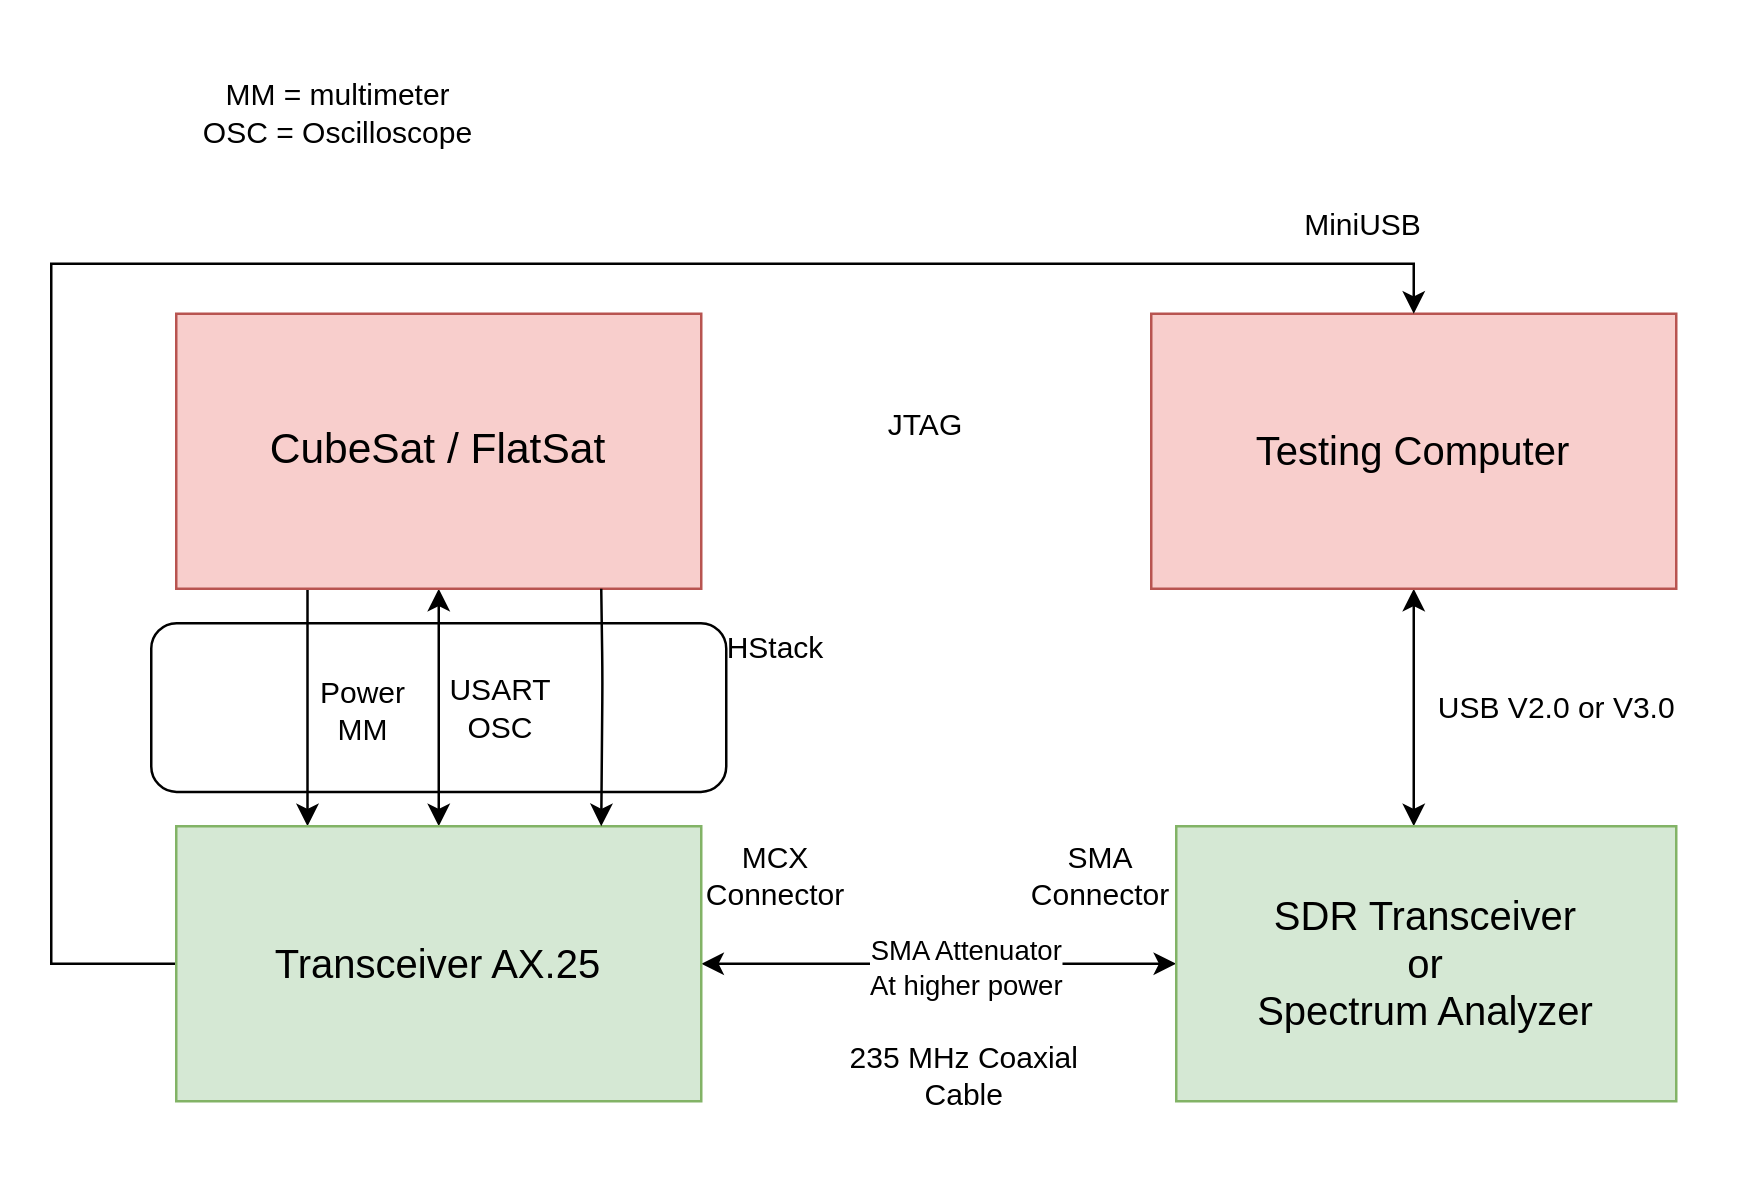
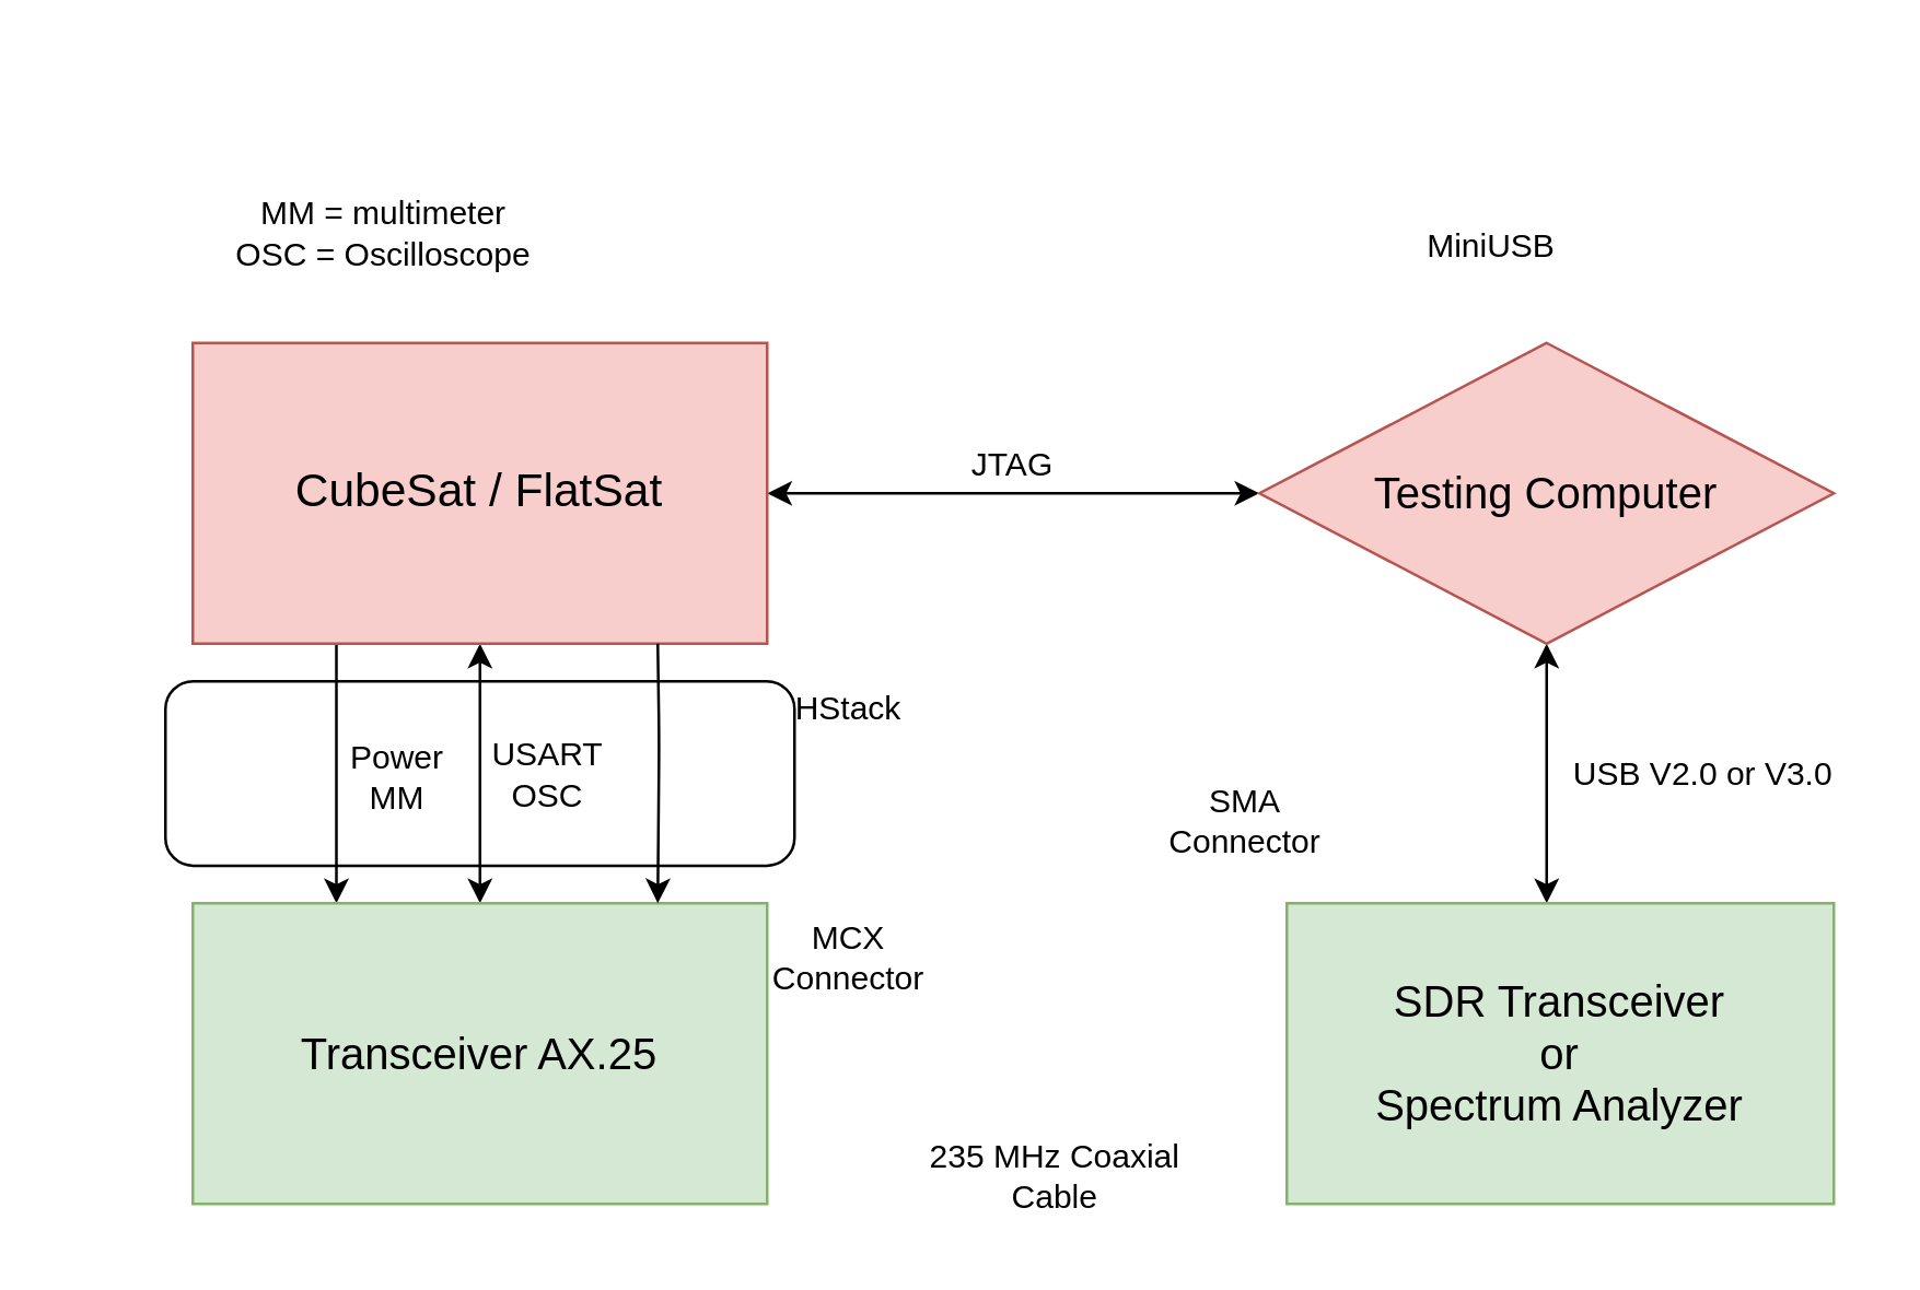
- <mxCell id="24" value="MM = multimeter&lt;br&gt;OSC = Oscilloscope" style="text;html=1;strokeColor=none;fillColor=none;align=center;verticalAlign=middle;whiteSpace=wrap;rounded=0;" vertex="1" parent="1"><mxGeometry x="30" y="20" width="210" height="50" as="geometry" /></mxCell>
+ <mxCell id="24" value="MM = multimeter&lt;br&gt;OSC = Oscilloscope" style="text;html=1;strokeColor=none;fillColor=none;align=center;verticalAlign=middle;whiteSpace=wrap;rounded=0;" vertex="1" parent="1"><mxGeometry x="35" y="60" width="210" height="50" as="geometry" /></mxCell>
- <mxCell id="11" style="edgeStyle=orthogonalEdgeStyle;rounded=0;orthogonalLoop=1;jettySize=auto;html=1;startArrow=none;startFill=0;entryX=0.5;entryY=0;entryDx=0;entryDy=0;" edge="1" parent="1" source="12" target="5"><mxGeometry relative="1" as="geometry"><mxPoint x="40" y="70" as="targetPoint" /><Array as="points"><mxPoint x="20" y="385" /><mxPoint x="20" y="105" /><mxPoint x="565" y="105" /></Array></mxGeometry></mxCell>
+ <mxCell id="3" value="" style="edgeStyle=orthogonalEdgeStyle;rounded=0;orthogonalLoop=1;jettySize=auto;html=1;entryX=1;entryY=0.5;entryDx=0;entryDy=0;startArrow=classic;startFill=1;" parent="1" source="5" target="8" edge="1"><mxGeometry relative="1" as="geometry"><mxPoint x="380" y="180" as="targetPoint" /></mxGeometry></mxCell>
- <mxCell id="5" value="&lt;font style=&quot;font-size: 16px&quot;&gt;Testing Computer&lt;/font&gt;" style="rounded=0;whiteSpace=wrap;html=1;fillColor=#f8cecc;strokeColor=#b85450;" parent="1" vertex="1"><mxGeometry x="460" y="125" width="210" height="110" as="geometry" /></mxCell>
+ <mxCell id="5" value="&lt;font style=&quot;font-size: 16px&quot;&gt;Testing Computer&lt;/font&gt;" style="rhombus;whiteSpace=wrap;html=1;fillColor=#f8cecc;strokeColor=#b85450;" parent="1" vertex="1"><mxGeometry x="460" y="125" width="210" height="110" as="geometry" /></mxCell>
- <mxCell id="22" value="SMA Connector" style="text;html=1;strokeColor=none;fillColor=none;align=center;verticalAlign=middle;whiteSpace=wrap;rounded=0;" vertex="1" parent="1"><mxGeometry x="420" y="340" width="40" height="20" as="geometry" /></mxCell>
+ <mxCell id="22" value="SMA Connector" style="text;html=1;strokeColor=none;fillColor=none;align=center;verticalAlign=middle;whiteSpace=wrap;rounded=0;" vertex="1" parent="1"><mxGeometry x="435" y="290" width="40" height="20" as="geometry" /></mxCell>
- <mxCell id="9" style="edgeStyle=orthogonalEdgeStyle;rounded=0;orthogonalLoop=1;jettySize=auto;html=1;entryX=0;entryY=0.5;entryDx=0;entryDy=0;startArrow=classic;startFill=1;" edge="1" parent="1" source="12" target="13"><mxGeometry relative="1" as="geometry"><Array as="points"><mxPoint x="380" y="385" /><mxPoint x="380" y="385" /></Array></mxGeometry></mxCell>
- <mxCell id="10" value="SMA Attenuator&lt;br&gt;At higher power" style="edgeLabel;html=1;align=center;verticalAlign=middle;resizable=0;points=[];" vertex="1" connectable="0" parent="9"><mxGeometry x="0.103" y="-1" relative="1" as="geometry"><mxPoint as="offset" /></mxGeometry></mxCell>
